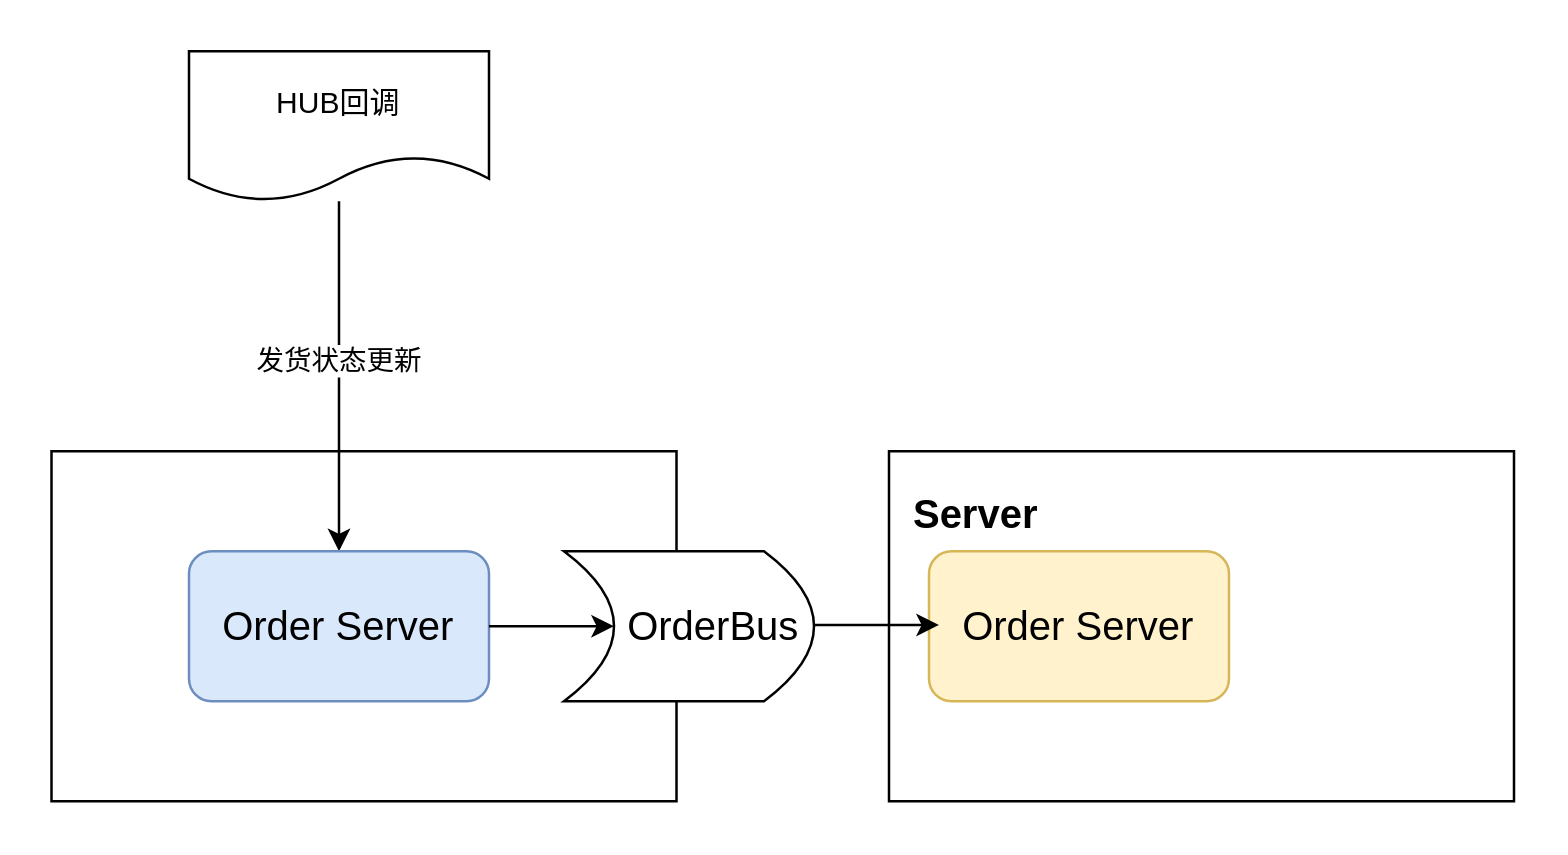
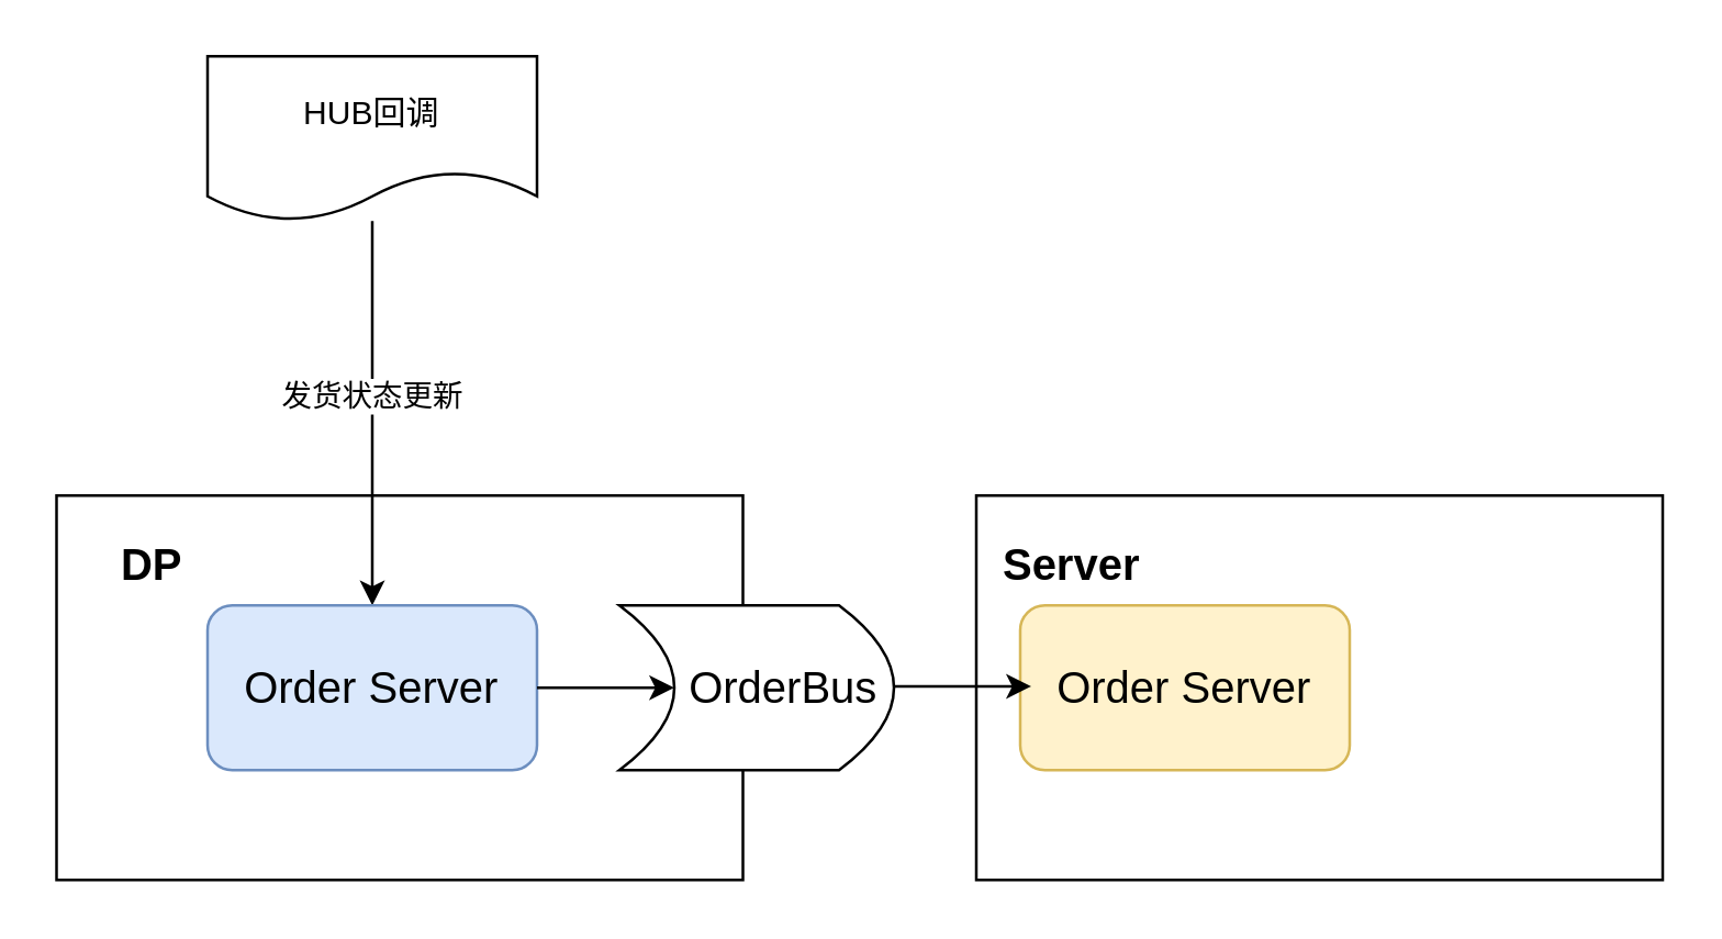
+ <mxCell id="6" value="&lt;b&gt;&lt;font style=&quot;font-size: 16px&quot;&gt;DP&lt;/font&gt;&lt;/b&gt;" style="text;html=1;strokeColor=none;fillColor=none;align=center;verticalAlign=middle;whiteSpace=wrap;rounded=0;" vertex="1" parent="1"><mxGeometry x="25" y="190" width="60" height="30" as="geometry" /></mxCell>
